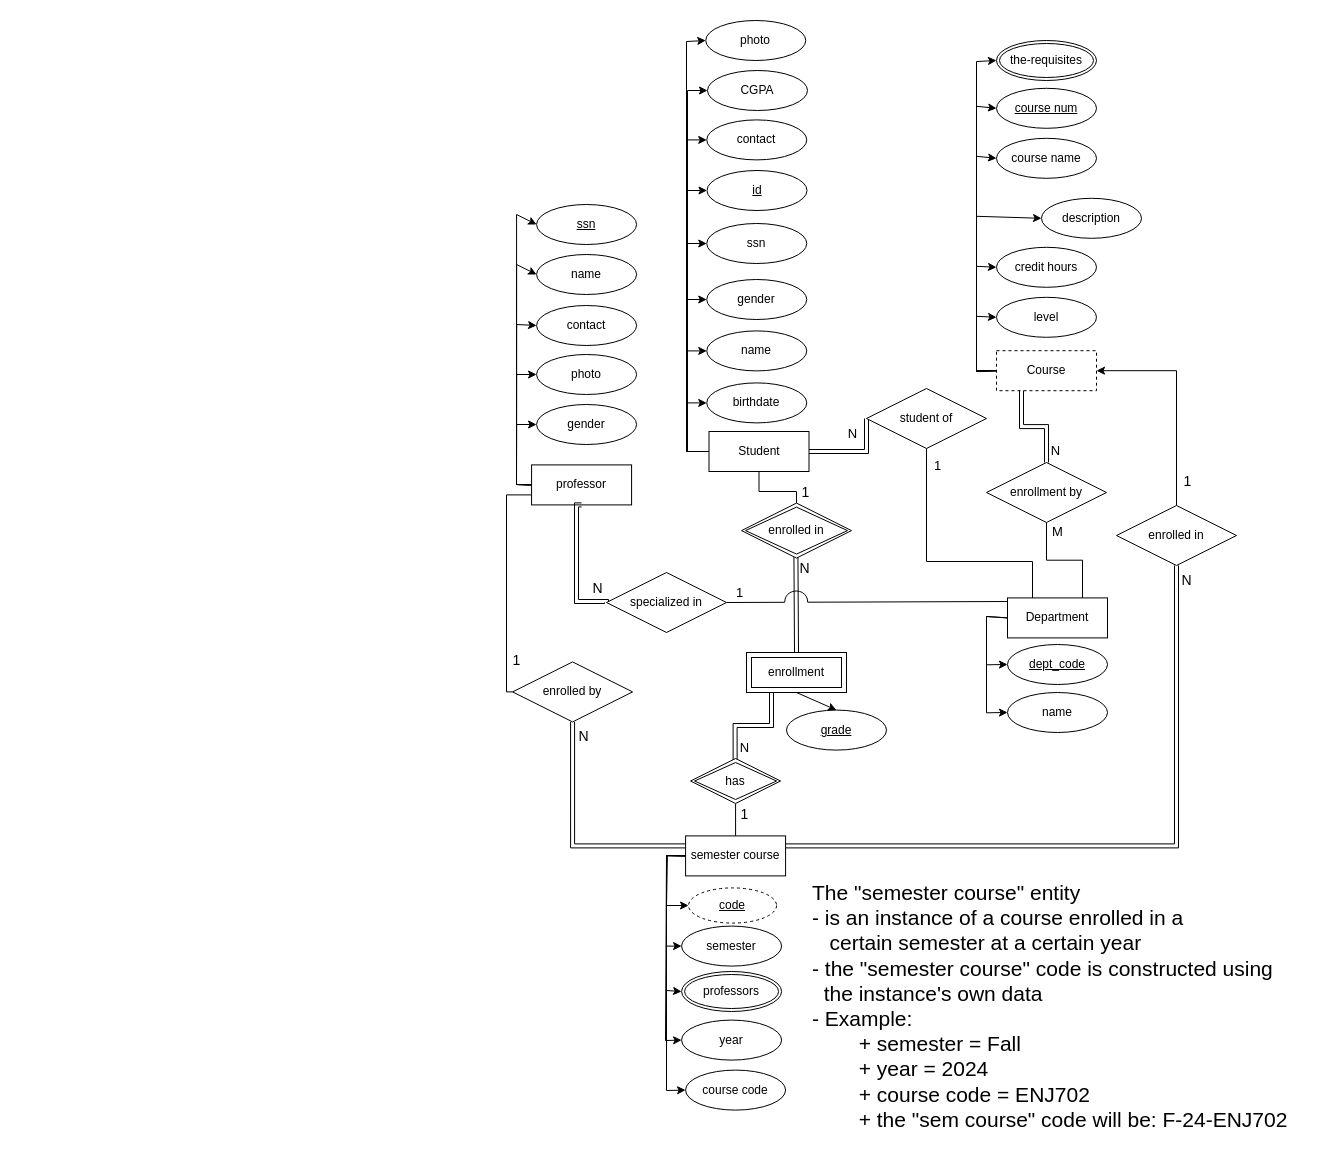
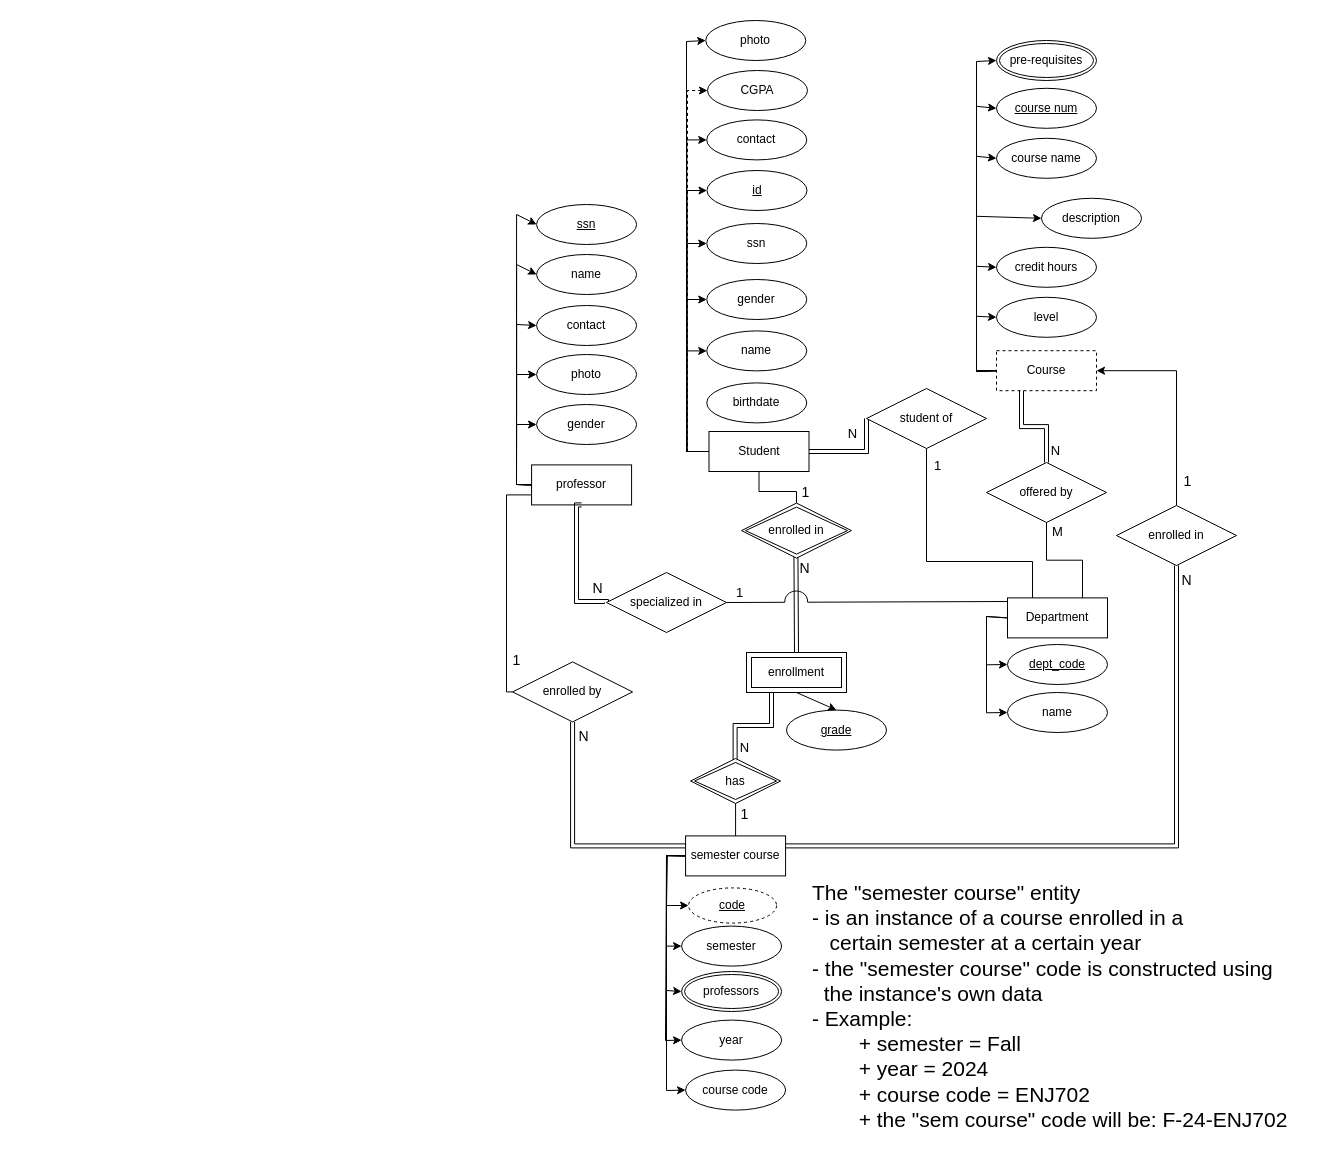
- <mxCell id="104" value="the-requisites" style="ellipse;shape=doubleEllipse;margin=3;whiteSpace=wrap;html=1;align=center;" parent="1" vertex="1"><mxGeometry x="996" y="40" width="100" height="40" as="geometry" /></mxCell>
+ <mxCell id="104" value="pre-requisites" style="ellipse;shape=doubleEllipse;margin=3;whiteSpace=wrap;html=1;align=center;" parent="1" vertex="1"><mxGeometry x="996" y="40" width="100" height="40" as="geometry" /></mxCell>
- <mxCell id="65" style="edgeStyle=orthogonalEdgeStyle;rounded=0;orthogonalLoop=1;jettySize=auto;html=1;exitX=0;exitY=0.5;exitDx=0;exitDy=0;entryX=0;entryY=0.5;entryDx=0;entryDy=0;endArrow=none;endFill=0;startArrow=classic;startFill=1;" parent="1" source="66" target="83" edge="1"><mxGeometry relative="1" as="geometry" /></mxCell>
+ <mxCell id="65" style="edgeStyle=orthogonalEdgeStyle;rounded=0;orthogonalLoop=1;jettySize=auto;html=1;exitX=0;exitY=0.5;exitDx=0;exitDy=0;entryX=0;entryY=0.5;entryDx=0;entryDy=0;endArrow=none;endFill=0;startArrow=classic;startFill=1;dashed=1;" parent="1" source="66" target="83" edge="1"><mxGeometry relative="1" as="geometry" /></mxCell>
- <mxCell id="77" style="edgeStyle=orthogonalEdgeStyle;rounded=0;orthogonalLoop=1;jettySize=auto;html=1;exitX=0;exitY=0.5;exitDx=0;exitDy=0;entryX=0;entryY=0.5;entryDx=0;entryDy=0;endArrow=none;endFill=0;startArrow=classic;startFill=1;" parent="1" source="78" target="83" edge="1"><mxGeometry relative="1" as="geometry" /></mxCell>
- <mxCell id="96" value="enrollment by" style="shape=rhombus;perimeter=rhombusPerimeter;whiteSpace=wrap;html=1;align=center;" parent="1" vertex="1"><mxGeometry x="986" y="462" width="120" height="60" as="geometry" /></mxCell>
+ <mxCell id="96" value="offered by" style="shape=rhombus;perimeter=rhombusPerimeter;whiteSpace=wrap;html=1;align=center;" parent="1" vertex="1"><mxGeometry x="986" y="462" width="120" height="60" as="geometry" /></mxCell>
